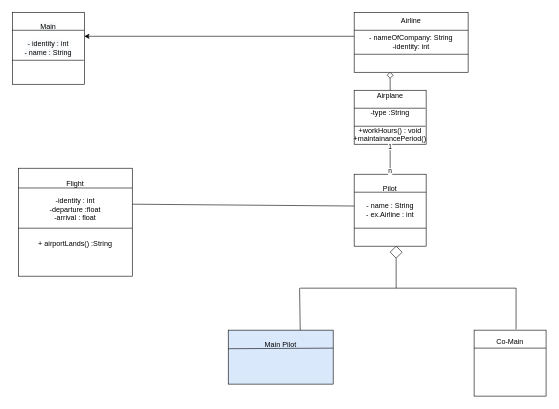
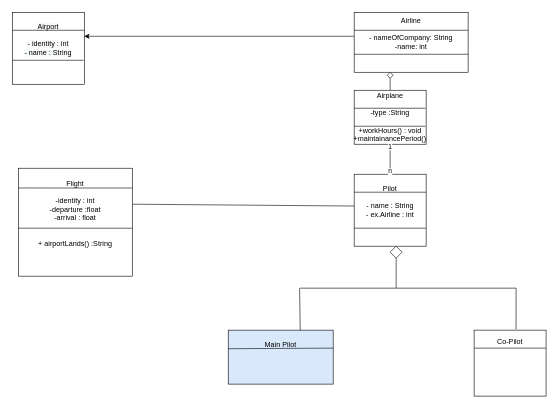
- <mxCell id="4" value="Airline&lt;br&gt;&lt;br&gt;- nameOfCompany: String&lt;br&gt;-identity: int&lt;br&gt;&lt;br&gt;&lt;br&gt;" style="rounded=0;whiteSpace=wrap;html=1;" vertex="1" parent="1"><mxGeometry x="590" y="20" width="190" height="100" as="geometry" /></mxCell>
+ <mxCell id="4" value="Airline&lt;br&gt;&lt;br&gt;- nameOfCompany: String&lt;br&gt;-name: int&lt;br&gt;&lt;br&gt;&lt;br&gt;" style="rounded=0;whiteSpace=wrap;html=1;" vertex="1" parent="1"><mxGeometry x="590" y="20" width="190" height="100" as="geometry" /></mxCell>
- <mxCell id="2" value="&lt;br&gt;&lt;span style=&quot;color: rgb(0, 0, 0); font-family: Helvetica; font-size: 12px; font-style: normal; font-variant-ligatures: normal; font-variant-caps: normal; font-weight: 400; letter-spacing: normal; orphans: 2; text-align: center; text-indent: 0px; text-transform: none; widows: 2; word-spacing: 0px; -webkit-text-stroke-width: 0px; background-color: rgb(248, 249, 250); text-decoration-thickness: initial; text-decoration-style: initial; text-decoration-color: initial; float: none; display: inline !important;&quot;&gt;Main&lt;/span&gt;&lt;br style=&quot;color: rgb(0, 0, 0); font-family: Helvetica; font-size: 12px; font-style: normal; font-variant-ligatures: normal; font-variant-caps: normal; font-weight: 400; letter-spacing: normal; orphans: 2; text-align: center; text-indent: 0px; text-transform: none; widows: 2; word-spacing: 0px; -webkit-text-stroke-width: 0px; background-color: rgb(248, 249, 250); text-decoration-thickness: initial; text-decoration-style: initial; text-decoration-color: initial;&quot;&gt;&lt;br style=&quot;color: rgb(0, 0, 0); font-family: Helvetica; font-size: 12px; font-style: normal; font-variant-ligatures: normal; font-variant-caps: normal; font-weight: 400; letter-spacing: normal; orphans: 2; text-align: center; text-indent: 0px; text-transform: none; widows: 2; word-spacing: 0px; -webkit-text-stroke-width: 0px; background-color: rgb(248, 249, 250); text-decoration-thickness: initial; text-decoration-style: initial; text-decoration-color: initial;&quot;&gt;&lt;span style=&quot;color: rgb(0, 0, 0); font-family: Helvetica; font-size: 12px; font-style: normal; font-variant-ligatures: normal; font-variant-caps: normal; font-weight: 400; letter-spacing: normal; orphans: 2; text-align: center; text-indent: 0px; text-transform: none; widows: 2; word-spacing: 0px; -webkit-text-stroke-width: 0px; background-color: rgb(248, 249, 250); text-decoration-thickness: initial; text-decoration-style: initial; text-decoration-color: initial; float: none; display: inline !important;&quot;&gt;- identity : int&lt;/span&gt;&lt;br style=&quot;color: rgb(0, 0, 0); font-family: Helvetica; font-size: 12px; font-style: normal; font-variant-ligatures: normal; font-variant-caps: normal; font-weight: 400; letter-spacing: normal; orphans: 2; text-align: center; text-indent: 0px; text-transform: none; widows: 2; word-spacing: 0px; -webkit-text-stroke-width: 0px; background-color: rgb(248, 249, 250); text-decoration-thickness: initial; text-decoration-style: initial; text-decoration-color: initial;&quot;&gt;&lt;span style=&quot;color: rgb(0, 0, 0); font-family: Helvetica; font-size: 12px; font-style: normal; font-variant-ligatures: normal; font-variant-caps: normal; font-weight: 400; letter-spacing: normal; orphans: 2; text-align: center; text-indent: 0px; text-transform: none; widows: 2; word-spacing: 0px; -webkit-text-stroke-width: 0px; background-color: rgb(248, 249, 250); text-decoration-thickness: initial; text-decoration-style: initial; text-decoration-color: initial; float: none; display: inline !important;&quot;&gt;- name : String&lt;/span&gt;&lt;br&gt;&lt;br&gt;&lt;br&gt;&lt;br&gt;" style="rounded=0;whiteSpace=wrap;html=1;" vertex="1" parent="1"><mxGeometry x="20" y="20" width="120" height="120" as="geometry" /></mxCell>
+ <mxCell id="2" value="&lt;br&gt;&lt;span style=&quot;color: rgb(0, 0, 0); font-family: Helvetica; font-size: 12px; font-style: normal; font-variant-ligatures: normal; font-variant-caps: normal; font-weight: 400; letter-spacing: normal; orphans: 2; text-align: center; text-indent: 0px; text-transform: none; widows: 2; word-spacing: 0px; -webkit-text-stroke-width: 0px; background-color: rgb(248, 249, 250); text-decoration-thickness: initial; text-decoration-style: initial; text-decoration-color: initial; float: none; display: inline !important;&quot;&gt;Airport&lt;/span&gt;&lt;br style=&quot;color: rgb(0, 0, 0); font-family: Helvetica; font-size: 12px; font-style: normal; font-variant-ligatures: normal; font-variant-caps: normal; font-weight: 400; letter-spacing: normal; orphans: 2; text-align: center; text-indent: 0px; text-transform: none; widows: 2; word-spacing: 0px; -webkit-text-stroke-width: 0px; background-color: rgb(248, 249, 250); text-decoration-thickness: initial; text-decoration-style: initial; text-decoration-color: initial;&quot;&gt;&lt;br style=&quot;color: rgb(0, 0, 0); font-family: Helvetica; font-size: 12px; font-style: normal; font-variant-ligatures: normal; font-variant-caps: normal; font-weight: 400; letter-spacing: normal; orphans: 2; text-align: center; text-indent: 0px; text-transform: none; widows: 2; word-spacing: 0px; -webkit-text-stroke-width: 0px; background-color: rgb(248, 249, 250); text-decoration-thickness: initial; text-decoration-style: initial; text-decoration-color: initial;&quot;&gt;&lt;span style=&quot;color: rgb(0, 0, 0); font-family: Helvetica; font-size: 12px; font-style: normal; font-variant-ligatures: normal; font-variant-caps: normal; font-weight: 400; letter-spacing: normal; orphans: 2; text-align: center; text-indent: 0px; text-transform: none; widows: 2; word-spacing: 0px; -webkit-text-stroke-width: 0px; background-color: rgb(248, 249, 250); text-decoration-thickness: initial; text-decoration-style: initial; text-decoration-color: initial; float: none; display: inline !important;&quot;&gt;- identity : int&lt;/span&gt;&lt;br style=&quot;color: rgb(0, 0, 0); font-family: Helvetica; font-size: 12px; font-style: normal; font-variant-ligatures: normal; font-variant-caps: normal; font-weight: 400; letter-spacing: normal; orphans: 2; text-align: center; text-indent: 0px; text-transform: none; widows: 2; word-spacing: 0px; -webkit-text-stroke-width: 0px; background-color: rgb(248, 249, 250); text-decoration-thickness: initial; text-decoration-style: initial; text-decoration-color: initial;&quot;&gt;&lt;span style=&quot;color: rgb(0, 0, 0); font-family: Helvetica; font-size: 12px; font-style: normal; font-variant-ligatures: normal; font-variant-caps: normal; font-weight: 400; letter-spacing: normal; orphans: 2; text-align: center; text-indent: 0px; text-transform: none; widows: 2; word-spacing: 0px; -webkit-text-stroke-width: 0px; background-color: rgb(248, 249, 250); text-decoration-thickness: initial; text-decoration-style: initial; text-decoration-color: initial; float: none; display: inline !important;&quot;&gt;- name : String&lt;/span&gt;&lt;br&gt;&lt;br&gt;&lt;br&gt;&lt;br&gt;" style="rounded=0;whiteSpace=wrap;html=1;" vertex="1" parent="1"><mxGeometry x="20" y="20" width="120" height="120" as="geometry" /></mxCell>
- <mxCell id="12" value="Co-Main&lt;br&gt;&lt;br&gt;&lt;br&gt;&lt;br&gt;&lt;br&gt;&lt;br&gt;" style="rounded=0;whiteSpace=wrap;html=1;" vertex="1" parent="1"><mxGeometry x="790" y="550" width="120" height="110" as="geometry" /></mxCell>
+ <mxCell id="12" value="Co-Pilot&lt;br&gt;&lt;br&gt;&lt;br&gt;&lt;br&gt;&lt;br&gt;&lt;br&gt;" style="rounded=0;whiteSpace=wrap;html=1;" vertex="1" parent="1"><mxGeometry x="790" y="550" width="120" height="110" as="geometry" /></mxCell>
